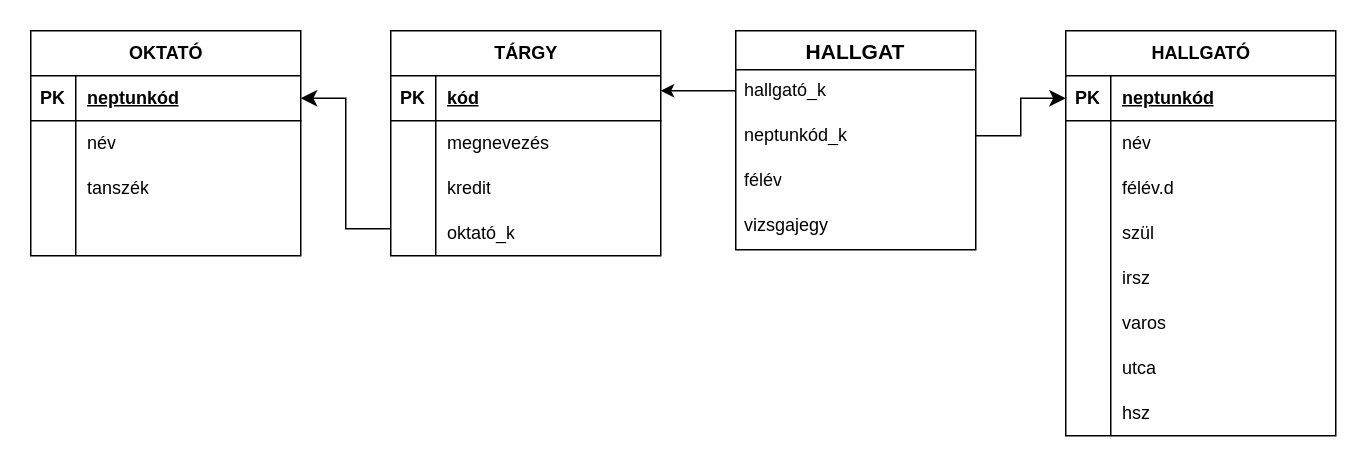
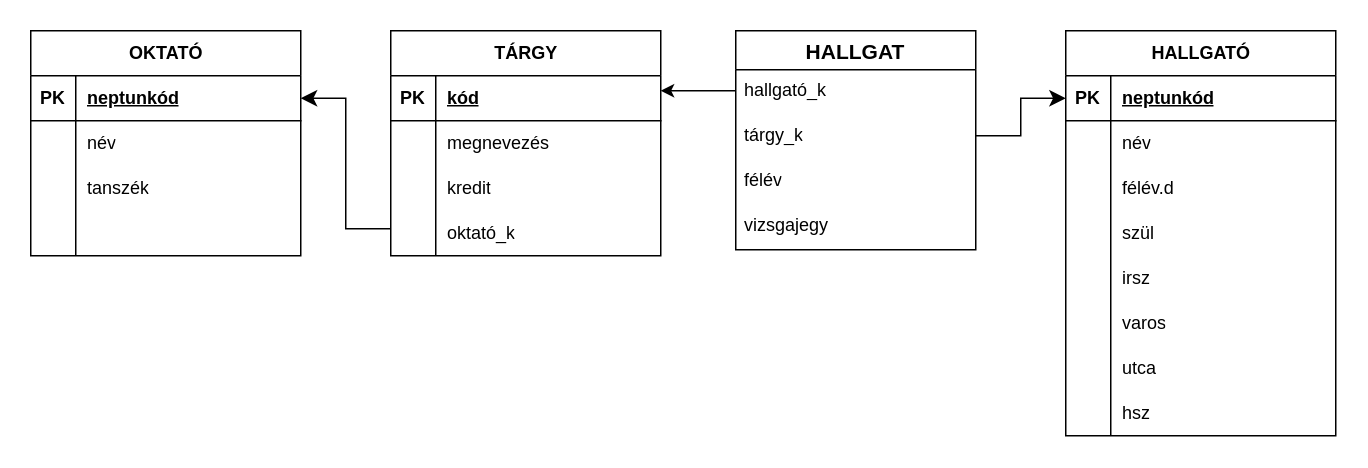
- <mxCell id="56" value="neptunkód_k" style="text;strokeColor=none;fillColor=none;spacingLeft=4;spacingRight=4;overflow=hidden;rotatable=0;points=[[0,0.5],[1,0.5]];portConstraint=eastwest;fontSize=12;whiteSpace=wrap;html=1;" vertex="1" parent="53"><mxGeometry y="56" width="160" height="30" as="geometry" /></mxCell>
+ <mxCell id="56" value="tárgy_k" style="text;strokeColor=none;fillColor=none;spacingLeft=4;spacingRight=4;overflow=hidden;rotatable=0;points=[[0,0.5],[1,0.5]];portConstraint=eastwest;fontSize=12;whiteSpace=wrap;html=1;" vertex="1" parent="53"><mxGeometry y="56" width="160" height="30" as="geometry" /></mxCell>
